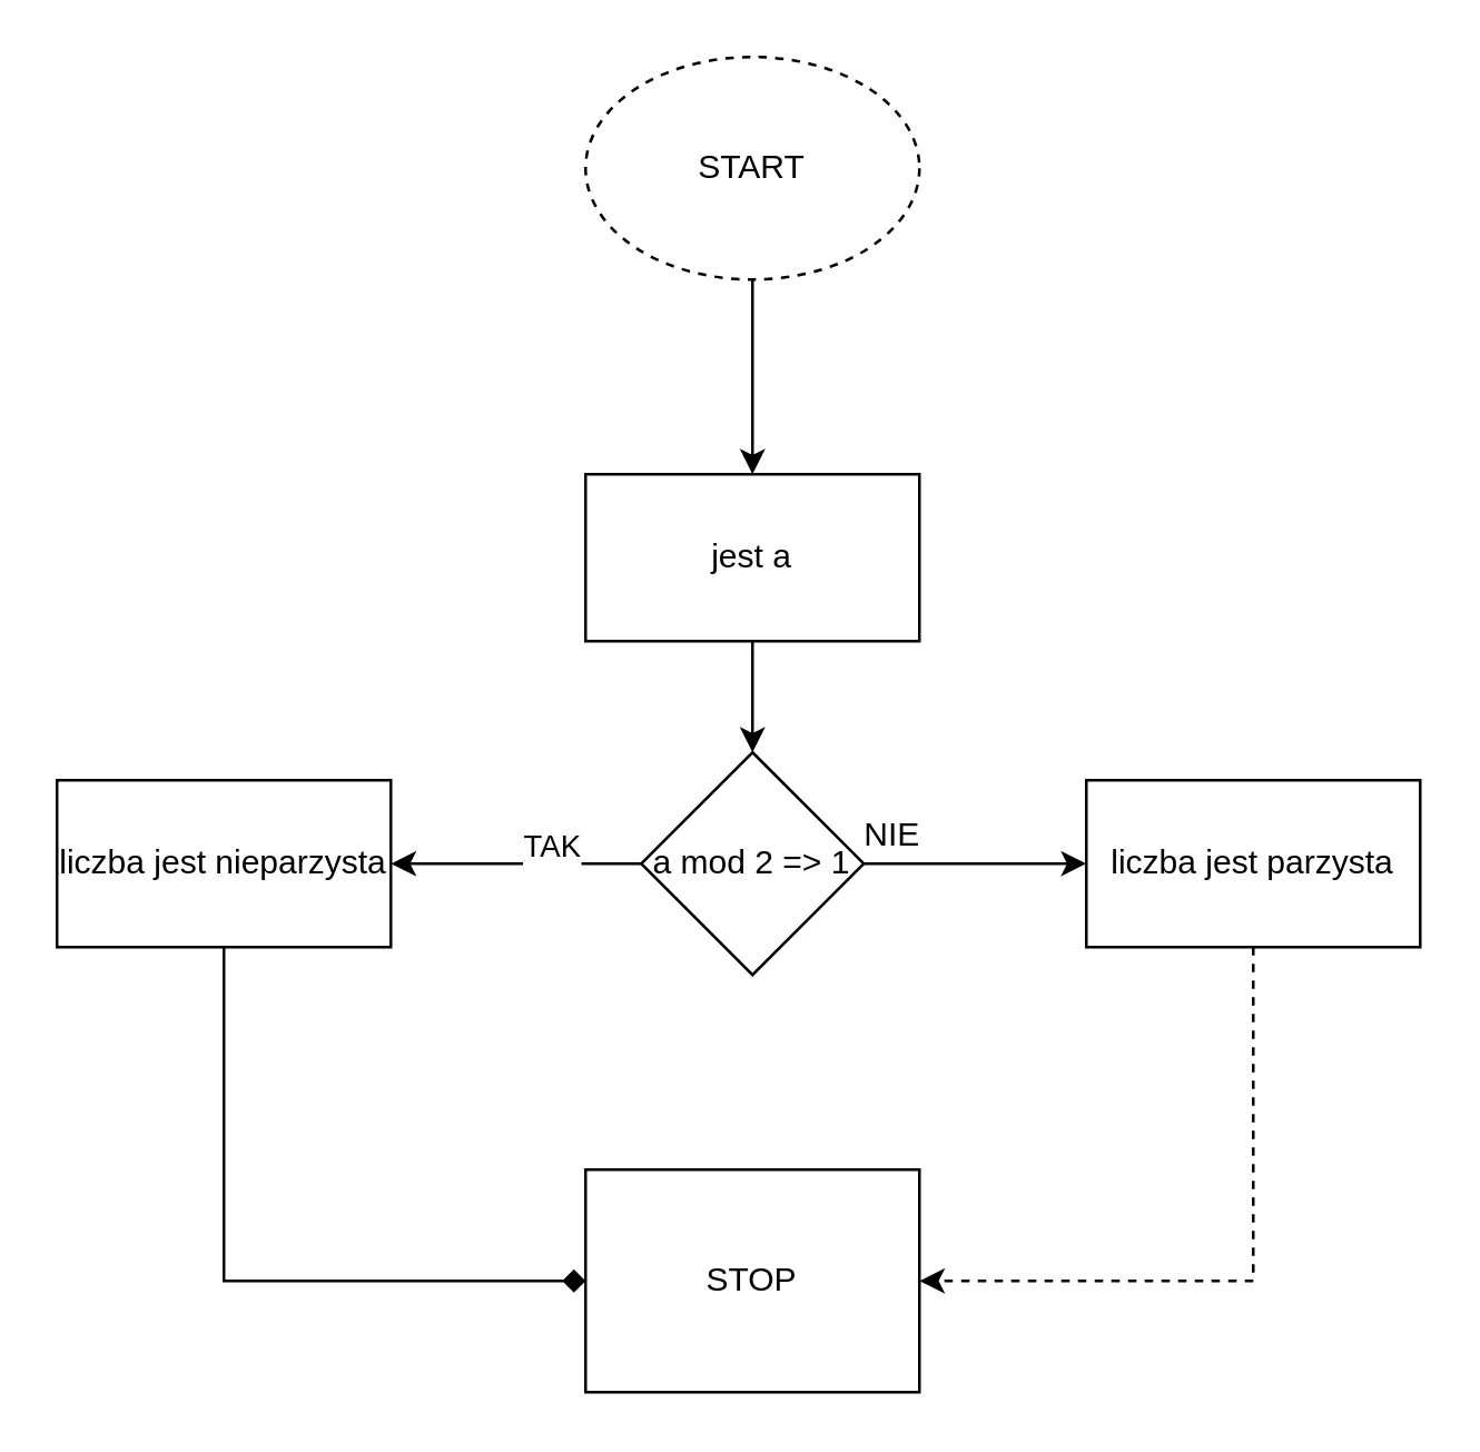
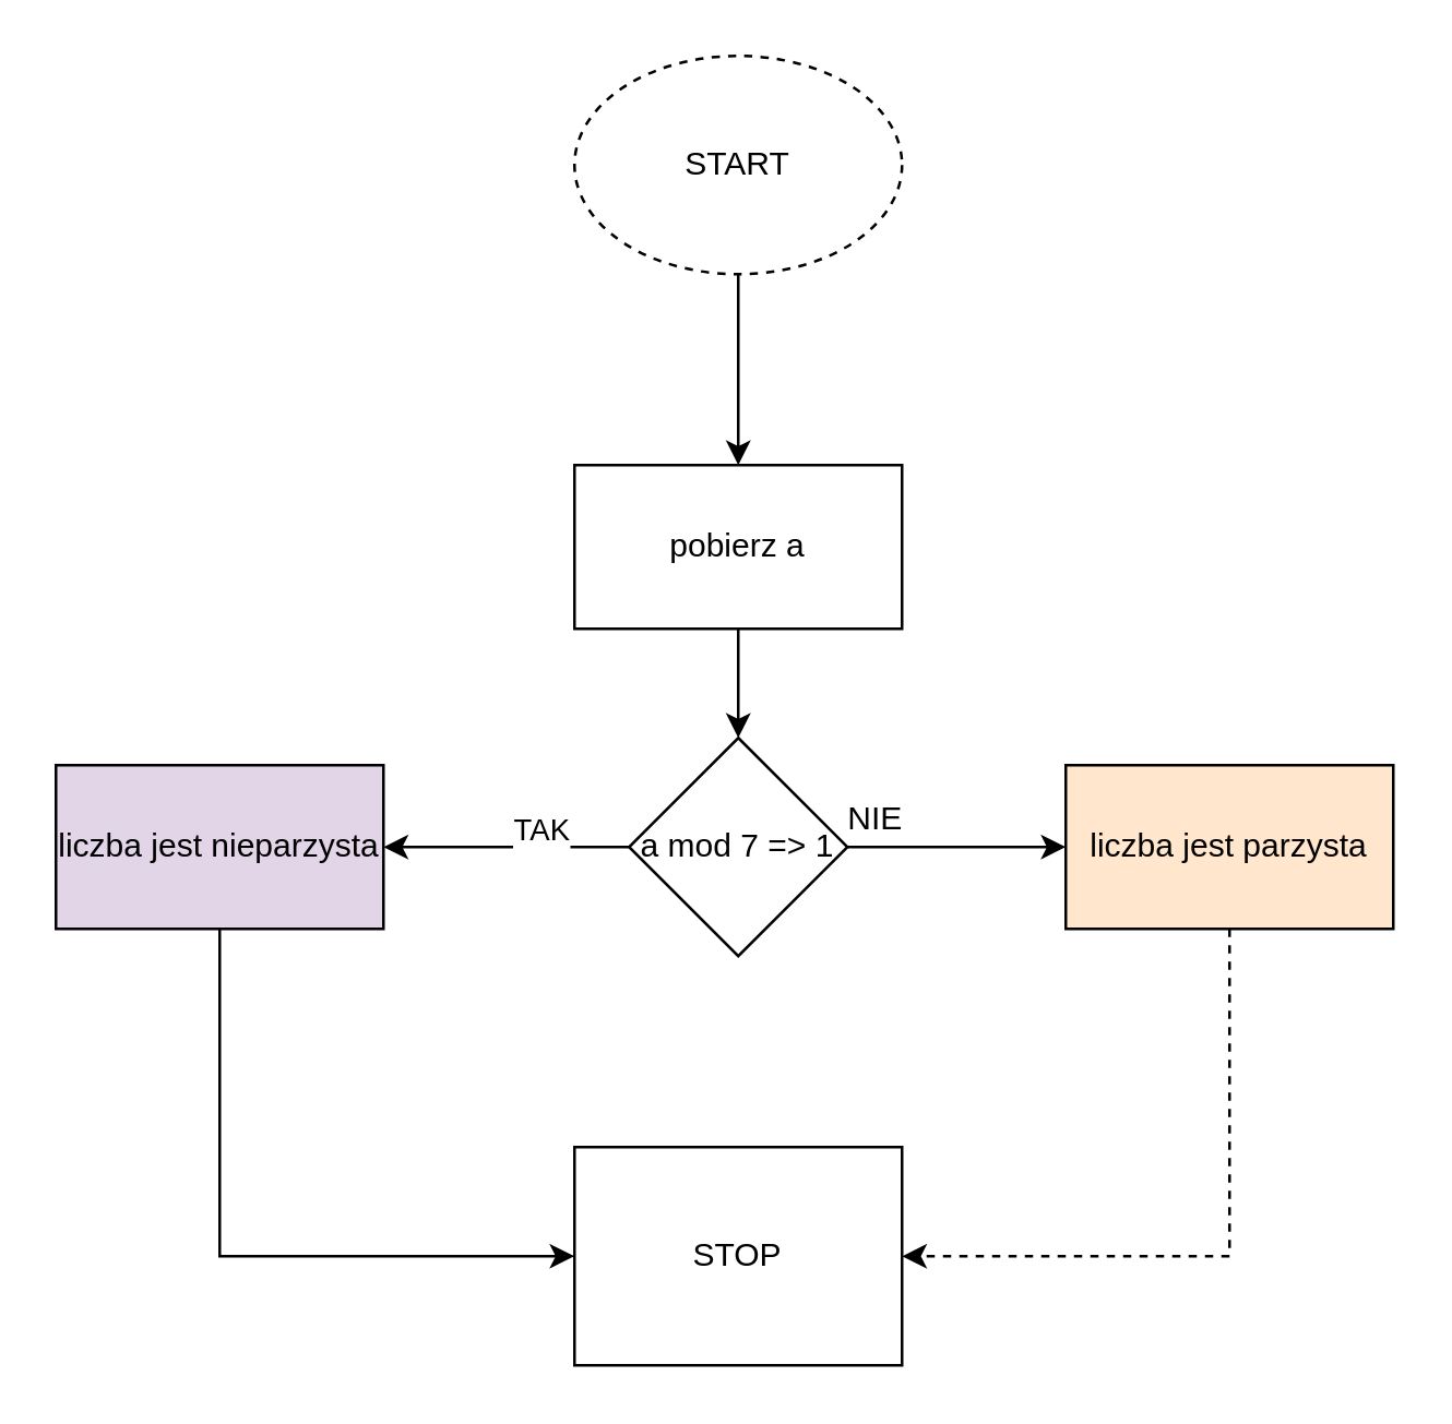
- <mxCell id="5" value="jest a" style="rounded=0;whiteSpace=wrap;html=1;" vertex="1" parent="1"><mxGeometry x="210" y="170" width="120" height="60" as="geometry" /></mxCell>
+ <mxCell id="5" value="pobierz a" style="rounded=0;whiteSpace=wrap;html=1;" vertex="1" parent="1"><mxGeometry x="210" y="170" width="120" height="60" as="geometry" /></mxCell>
- <mxCell id="14" value="liczba jest nieparzysta" style="rounded=0;whiteSpace=wrap;html=1;" vertex="1" parent="1"><mxGeometry x="20" y="280" width="120" height="60" as="geometry" /></mxCell>
+ <mxCell id="14" value="liczba jest nieparzysta" style="rounded=0;whiteSpace=wrap;html=1;fillColor=#e1d5e7;" vertex="1" parent="1"><mxGeometry x="20" y="280" width="120" height="60" as="geometry" /></mxCell>
- <mxCell id="9" value="a mod 2 =&amp;gt; 1" style="rhombus;whiteSpace=wrap;html=1;" vertex="1" parent="1"><mxGeometry x="230" y="270" width="80" height="80" as="geometry" /></mxCell>
+ <mxCell id="9" value="a mod 7 =&amp;gt; 1" style="rhombus;whiteSpace=wrap;html=1;" vertex="1" parent="1"><mxGeometry x="230" y="270" width="80" height="80" as="geometry" /></mxCell>
- <mxCell id="12" value="liczba jest parzysta" style="rounded=0;whiteSpace=wrap;html=1;" vertex="1" parent="1"><mxGeometry x="390" y="280" width="120" height="60" as="geometry" /></mxCell>
+ <mxCell id="12" value="liczba jest parzysta" style="rounded=0;whiteSpace=wrap;html=1;fillColor=#ffe6cc;" vertex="1" parent="1"><mxGeometry x="390" y="280" width="120" height="60" as="geometry" /></mxCell>
- <mxCell id="13" style="edgeStyle=orthogonalEdgeStyle;rounded=0;orthogonalLoop=1;jettySize=auto;html=1;exitX=0.5;exitY=1;exitDx=0;exitDy=0;entryX=0;entryY=0.5;entryDx=0;entryDy=0;endArrow=diamond;" edge="1" parent="1" source="14" target="15"><mxGeometry relative="1" as="geometry" /></mxCell>
+ <mxCell id="13" style="edgeStyle=orthogonalEdgeStyle;rounded=0;orthogonalLoop=1;jettySize=auto;html=1;exitX=0.5;exitY=1;exitDx=0;exitDy=0;entryX=0;entryY=0.5;entryDx=0;entryDy=0;" edge="1" parent="1" source="14" target="15"><mxGeometry relative="1" as="geometry" /></mxCell>
